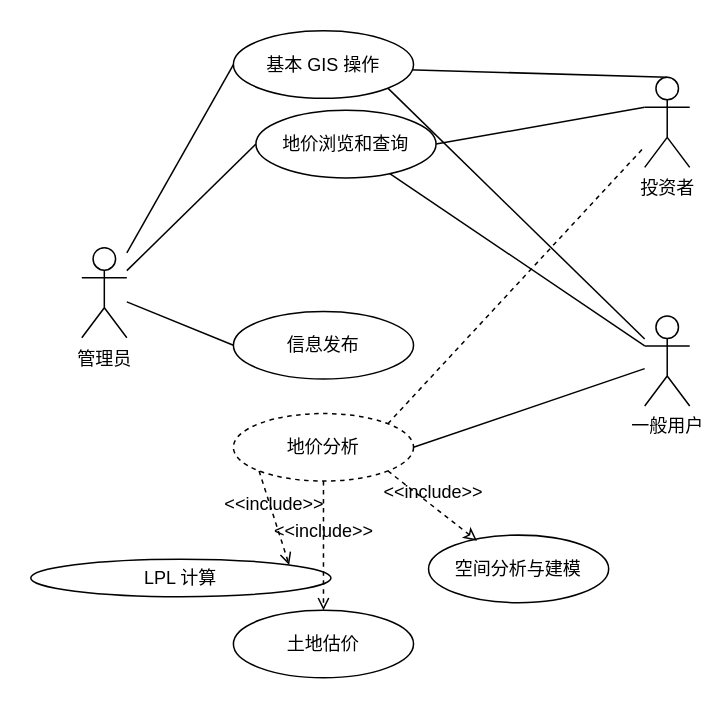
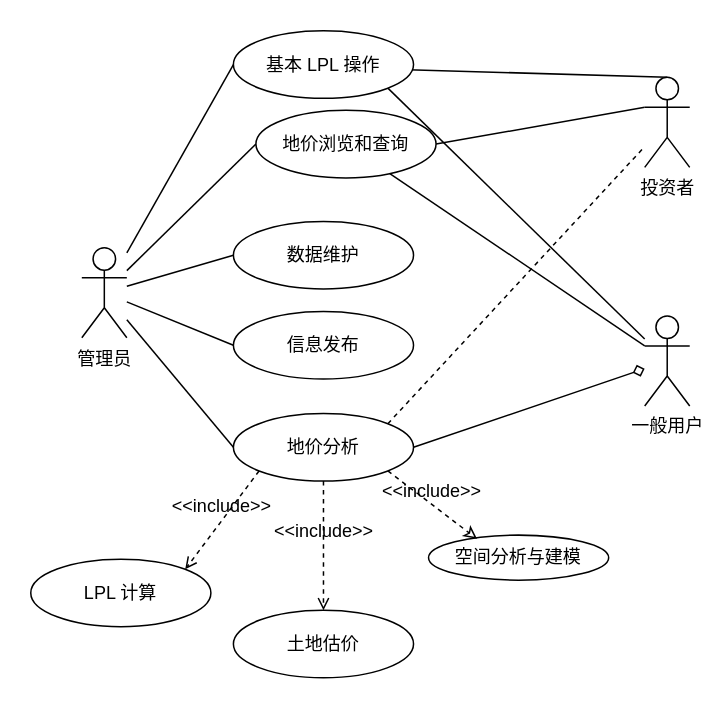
- <mxCell id="11" value="基本 GIS 操作" style="ellipse;whiteSpace=wrap;html=1;verticalAlign=middle;" vertex="1" parent="1"><mxGeometry x="155" y="20" width="120" height="45" as="geometry" /></mxCell>
+ <mxCell id="11" value="基本 LPL 操作" style="ellipse;whiteSpace=wrap;html=1;verticalAlign=middle;" vertex="1" parent="1"><mxGeometry x="155" y="20" width="120" height="45" as="geometry" /></mxCell>
+ <mxCell id="15" value="数据维护" style="ellipse;whiteSpace=wrap;html=1;verticalAlign=middle;" vertex="1" parent="1"><mxGeometry x="155" y="147" width="120" height="45" as="geometry" /></mxCell>
+ <mxCell id="4" style="edgeStyle=none;rounded=0;orthogonalLoop=1;jettySize=auto;html=1;entryX=0;entryY=0.5;entryDx=0;entryDy=0;endArrow=none;endFill=0;" edge="1" parent="1" source="7" target="15"><mxGeometry relative="1" as="geometry" /></mxCell>
- <mxCell id="26" value="" style="edgeStyle=none;rounded=0;orthogonalLoop=1;jettySize=auto;html=1;endArrow=none;endFill=0;exitX=1;exitY=0.5;exitDx=0;exitDy=0;" edge="1" parent="1" source="18" target="25"><mxGeometry relative="1" as="geometry"><mxPoint x="279" y="298" as="sourcePoint" /><mxPoint x="28" y="255.379" as="targetPoint" /></mxGeometry></mxCell>
+ <mxCell id="26" value="" style="edgeStyle=none;rounded=0;orthogonalLoop=1;jettySize=auto;html=1;endArrow=diamond;endFill=0;exitX=1;exitY=0.5;exitDx=0;exitDy=0;" edge="1" parent="1" source="18" target="25"><mxGeometry relative="1" as="geometry"><mxPoint x="279" y="298" as="sourcePoint" /><mxPoint x="28" y="255.379" as="targetPoint" /></mxGeometry></mxCell>
+ <mxCell id="6" style="edgeStyle=none;rounded=0;orthogonalLoop=1;jettySize=auto;html=1;entryX=0;entryY=0.5;entryDx=0;entryDy=0;endArrow=none;endFill=0;" edge="1" parent="1" source="7" target="18"><mxGeometry relative="1" as="geometry" /></mxCell>
- <mxCell id="18" value="地价分析" style="ellipse;whiteSpace=wrap;html=1;verticalAlign=middle;dashed=1;" vertex="1" parent="1"><mxGeometry x="155" y="275" width="120" height="45" as="geometry" /></mxCell>
+ <mxCell id="18" value="地价分析" style="ellipse;whiteSpace=wrap;html=1;verticalAlign=middle;" vertex="1" parent="1"><mxGeometry x="155" y="275" width="120" height="45" as="geometry" /></mxCell>
- <mxCell id="21" value="空间分析与建模" style="ellipse;whiteSpace=wrap;html=1;verticalAlign=middle;" vertex="1" parent="1"><mxGeometry x="285" y="356" width="120" height="45" as="geometry" /></mxCell>
+ <mxCell id="21" value="空间分析与建模" style="ellipse;whiteSpace=wrap;html=1;verticalAlign=middle;" vertex="1" parent="1"><mxGeometry x="285" y="356" width="120" height="30" as="geometry" /></mxCell>
- <mxCell id="19" value="LPL 计算" style="ellipse;whiteSpace=wrap;html=1;verticalAlign=middle;" vertex="1" parent="1"><mxGeometry x="20" y="372" width="200" height="25" as="geometry" /></mxCell>
+ <mxCell id="19" value="LPL 计算" style="ellipse;whiteSpace=wrap;html=1;verticalAlign=middle;" vertex="1" parent="1"><mxGeometry x="20" y="372" width="120" height="45" as="geometry" /></mxCell>
